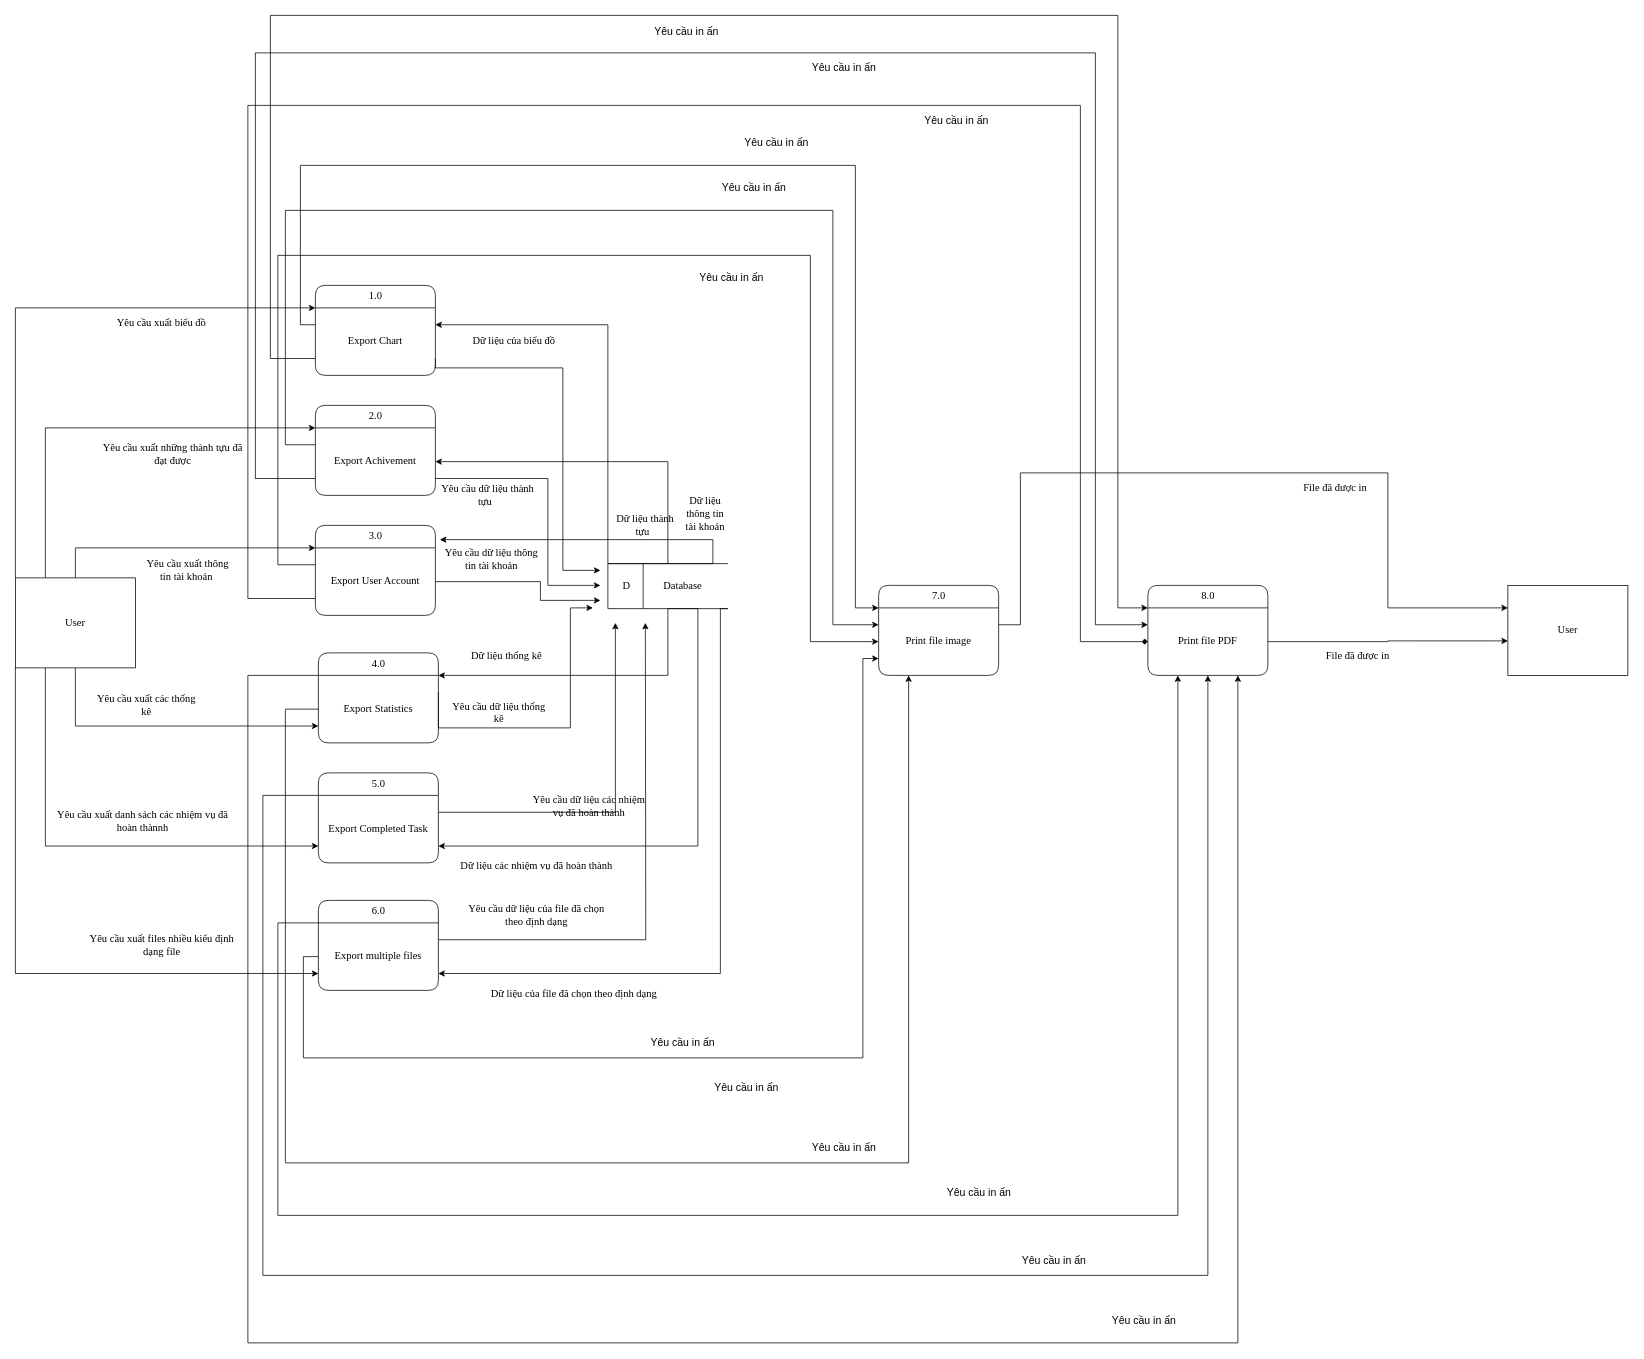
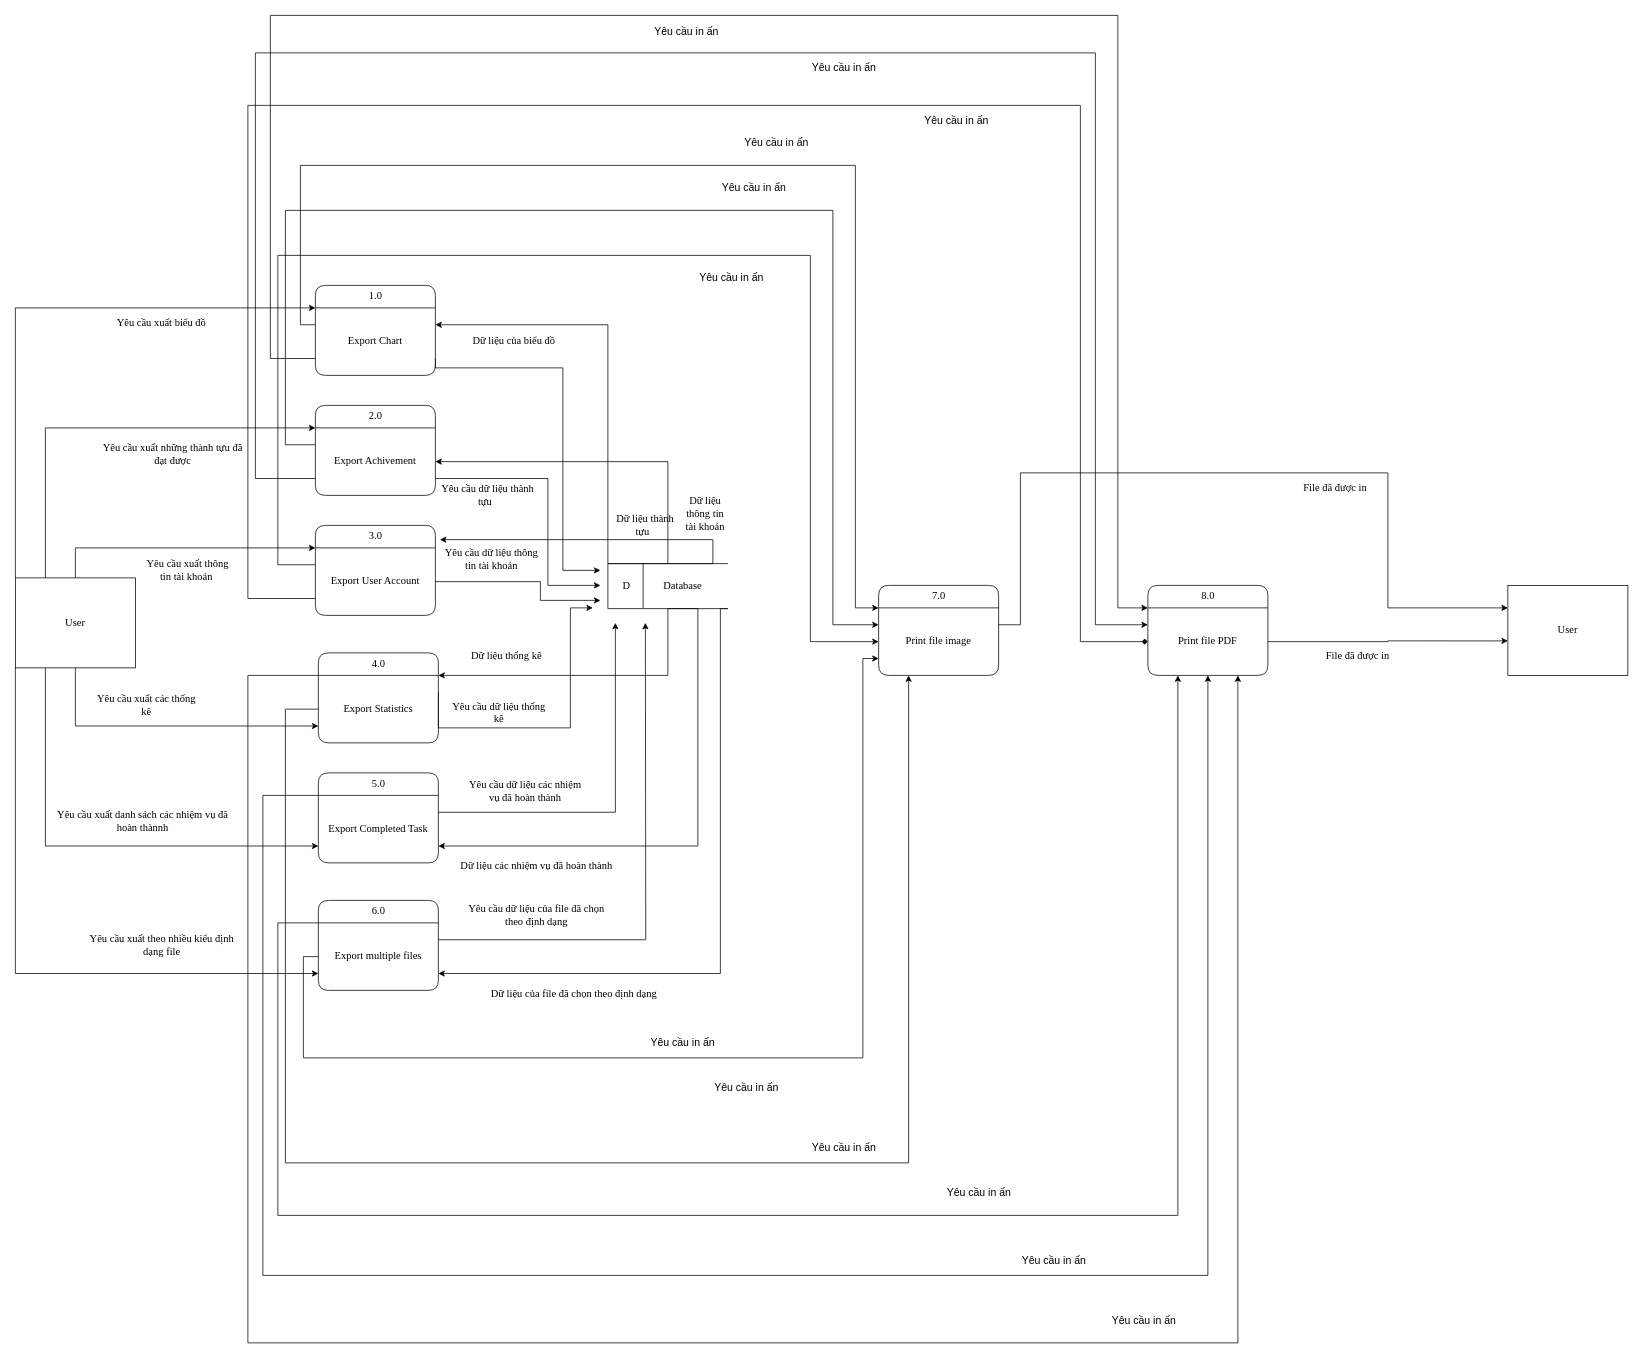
- <mxCell id="41" value="Yêu cầu dữ liệu các nhiệm vụ&amp;nbsp;đã hoàn thành" style="text;html=1;strokeColor=none;fillColor=none;align=center;verticalAlign=middle;whiteSpace=wrap;rounded=0;fontFamily=Verdana;fontSize=14;" parent="1" vertex="1"><mxGeometry x="695" y="1030" width="180" height="90" as="geometry" /></mxCell>
+ <mxCell id="41" value="Yêu cầu dữ liệu các nhiệm vụ&amp;nbsp;đã hoàn thành" style="text;html=1;strokeColor=none;fillColor=none;align=center;verticalAlign=middle;whiteSpace=wrap;rounded=0;fontFamily=Verdana;fontSize=14;" parent="1" vertex="1"><mxGeometry x="610" y="1010" width="180" height="90" as="geometry" /></mxCell>
- <mxCell id="30" value="Yêu cầu xuất files nhiều kiểu định dạng file" style="text;html=1;strokeColor=none;fillColor=none;align=center;verticalAlign=middle;whiteSpace=wrap;rounded=0;fontFamily=Verdana;fontSize=14;" parent="1" vertex="1"><mxGeometry x="113.5" y="1215" width="203" height="90" as="geometry" /></mxCell>
+ <mxCell id="30" value="Yêu cầu xuất theo nhiều kiểu định dạng file" style="text;html=1;strokeColor=none;fillColor=none;align=center;verticalAlign=middle;whiteSpace=wrap;rounded=0;fontFamily=Verdana;fontSize=14;" parent="1" vertex="1"><mxGeometry x="113.5" y="1215" width="203" height="90" as="geometry" /></mxCell>
